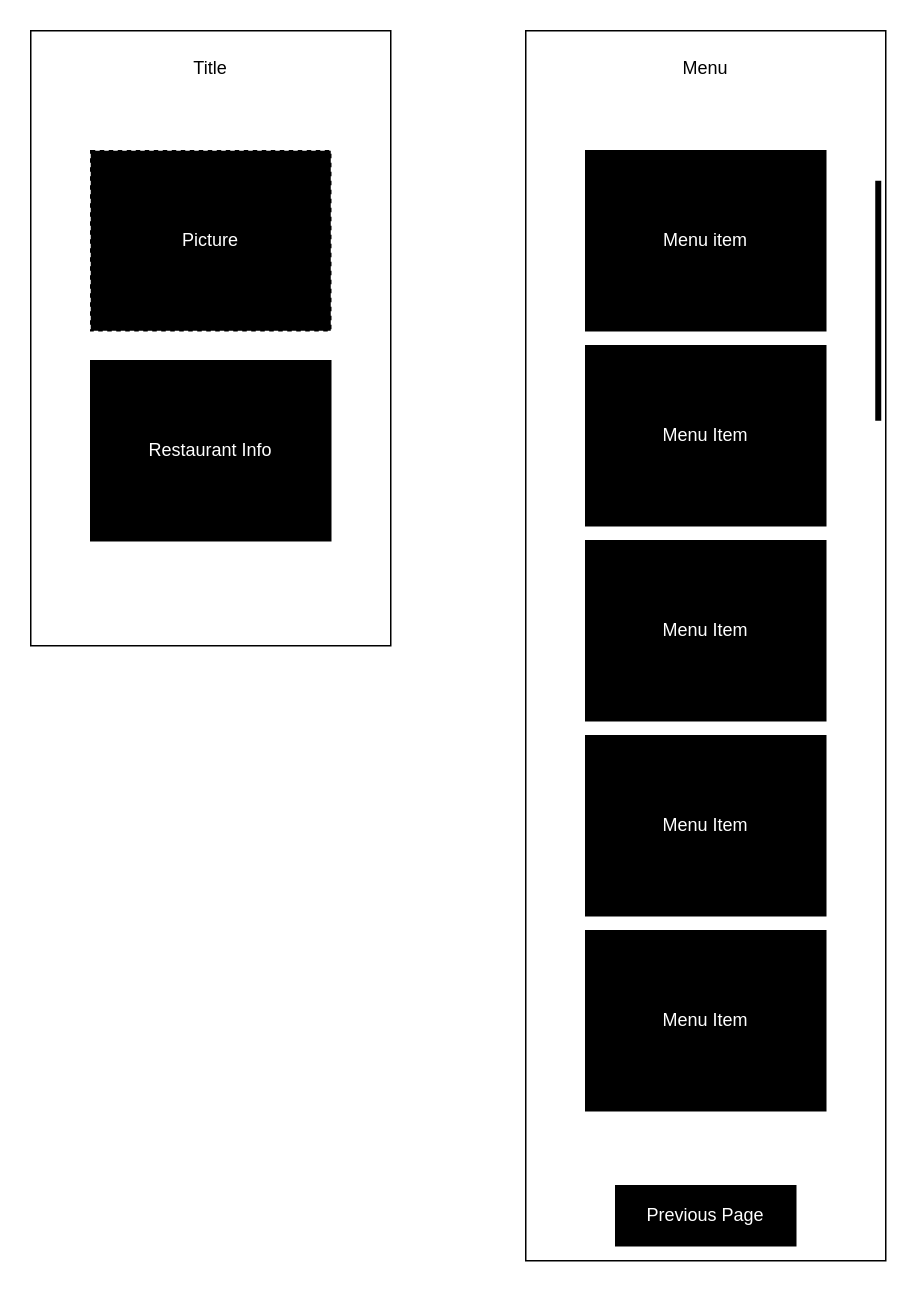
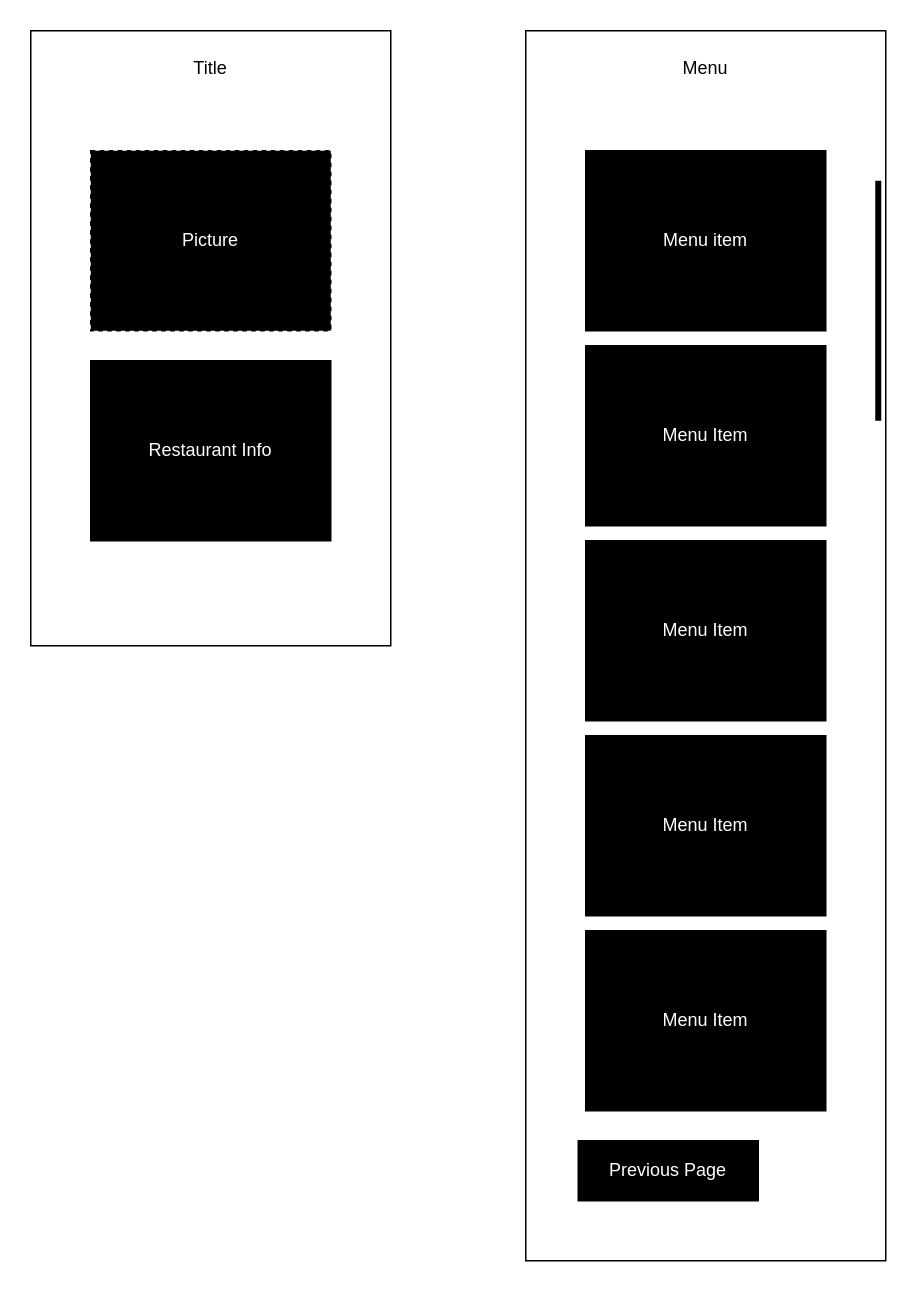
- <mxCell id="9" value="&lt;font color=&quot;#ffffff&quot;&gt;Previous Page&lt;/font&gt;" style="rounded=0;whiteSpace=wrap;html=1;fillColor=#000000;" vertex="1" parent="1"><mxGeometry x="410" y="790" width="120" height="40" as="geometry" /></mxCell>
+ <mxCell id="9" value="&lt;font color=&quot;#ffffff&quot;&gt;Previous Page&lt;/font&gt;" style="rounded=0;whiteSpace=wrap;html=1;fillColor=#000000;" vertex="1" parent="1"><mxGeometry x="385" y="760" width="120" height="40" as="geometry" /></mxCell>
